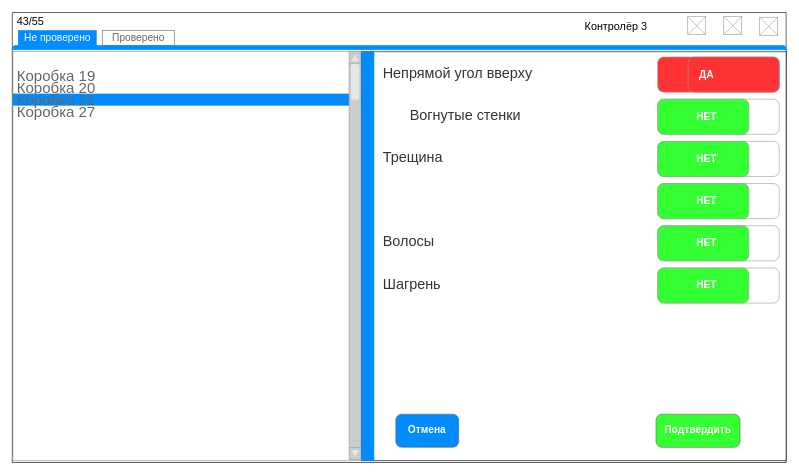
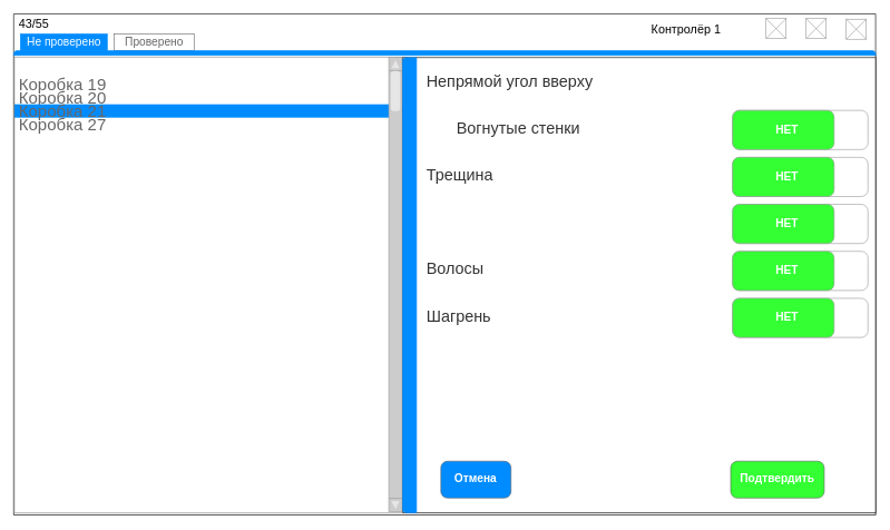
- <mxCell id="31" value="Контролёр 3" style="text;html=1;align=center;verticalAlign=middle;resizable=0;points=[];autosize=1;strokeColor=none;fillColor=none;fontSize=18;" vertex="1" parent="2"><mxGeometry x="946" y="-22.09" width="120" height="30" as="geometry" /></mxCell>
+ <mxCell id="31" value="Контролёр 1" style="text;html=1;align=center;verticalAlign=middle;resizable=0;points=[];autosize=1;strokeColor=none;fillColor=none;fontSize=18;" vertex="1" parent="2"><mxGeometry x="946" y="-22.09" width="120" height="30" as="geometry" /></mxCell>
- <mxCell id="22" value="ДА" style="strokeWidth=1;shadow=0;dashed=0;align=center;html=1;shape=mxgraph.mockup.buttons.onOffButton;gradientColor=none;strokeColor=#999999;buttonState=off;fillColor2=#008cff;fontColor=#ffffff;fontSize=17;mainText=;spacingRight=40;fontStyle=1;fillColor=#FF3333;" vertex="1" parent="16"><mxGeometry x="459.433" width="202.691" height="58.613" as="geometry" /></mxCell>
